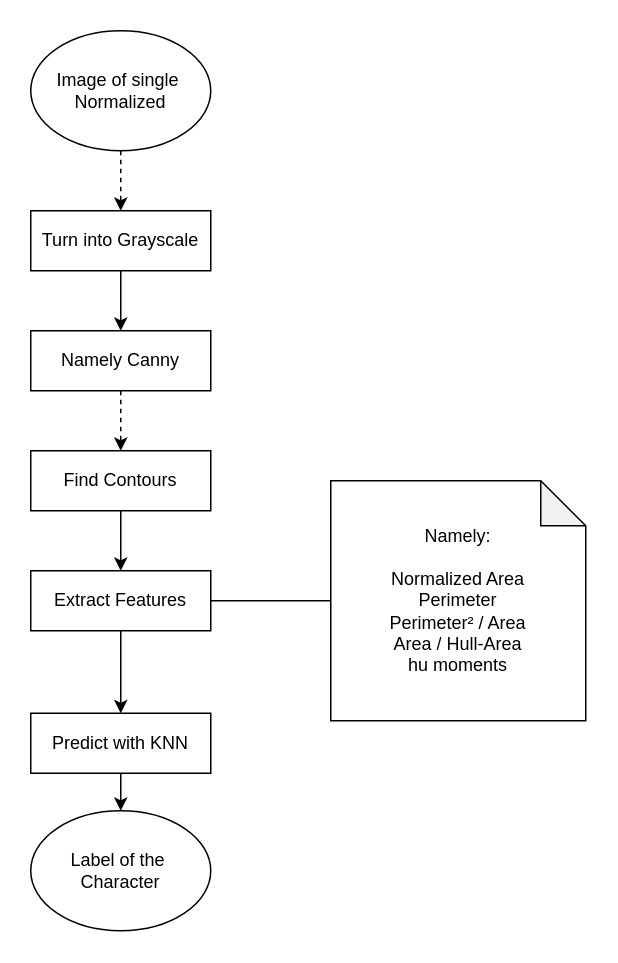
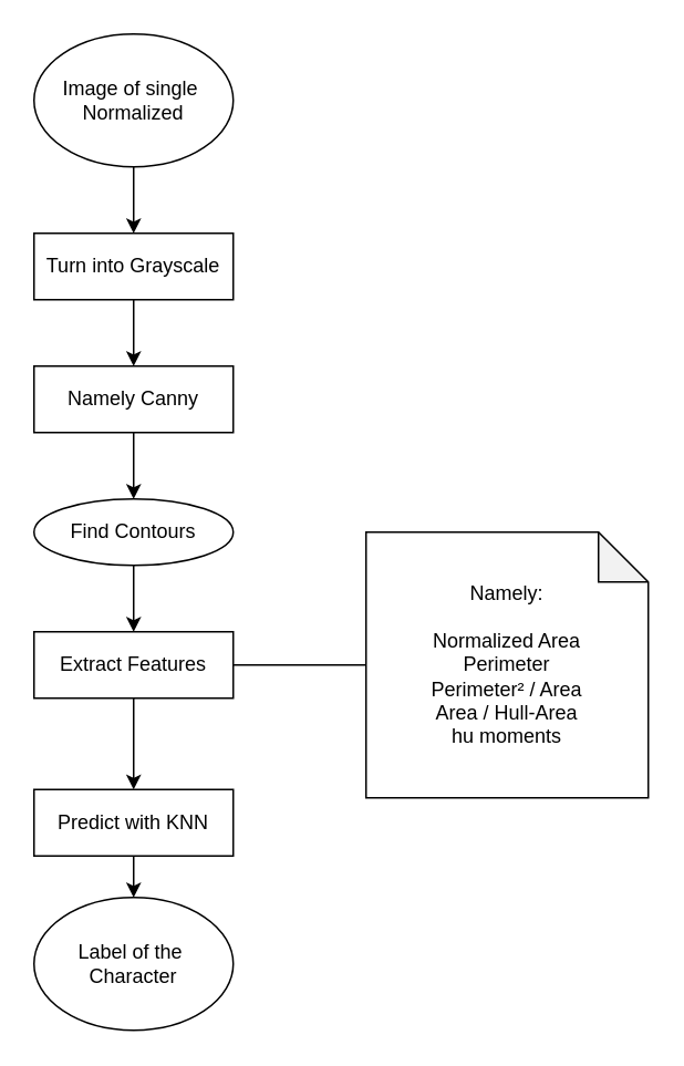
- <mxCell id="4" style="edgeStyle=orthogonalEdgeStyle;rounded=0;orthogonalLoop=1;jettySize=auto;html=1;dashed=1;" edge="1" parent="1" source="5" target="3"><mxGeometry relative="1" as="geometry" /></mxCell>
+ <mxCell id="4" style="edgeStyle=orthogonalEdgeStyle;rounded=0;orthogonalLoop=1;jettySize=auto;html=1;" edge="1" parent="1" source="5" target="3"><mxGeometry relative="1" as="geometry" /></mxCell>
- <mxCell id="6" value="" style="edgeStyle=orthogonalEdgeStyle;rounded=0;orthogonalLoop=1;jettySize=auto;html=1;dashed=1;" edge="1" parent="1" source="7" target="10"><mxGeometry relative="1" as="geometry" /></mxCell>
+ <mxCell id="6" value="" style="edgeStyle=orthogonalEdgeStyle;rounded=0;orthogonalLoop=1;jettySize=auto;html=1;" edge="1" parent="1" source="7" target="10"><mxGeometry relative="1" as="geometry" /></mxCell>
- <mxCell id="10" value="Find Contours" style="rounded=0;whiteSpace=wrap;html=1;" vertex="1" parent="1"><mxGeometry x="20" y="300" width="120" height="40" as="geometry" /></mxCell>
+ <mxCell id="10" value="Find Contours" style="ellipse;whiteSpace=wrap;html=1;" vertex="1" parent="1"><mxGeometry x="20" y="300" width="120" height="40" as="geometry" /></mxCell>
